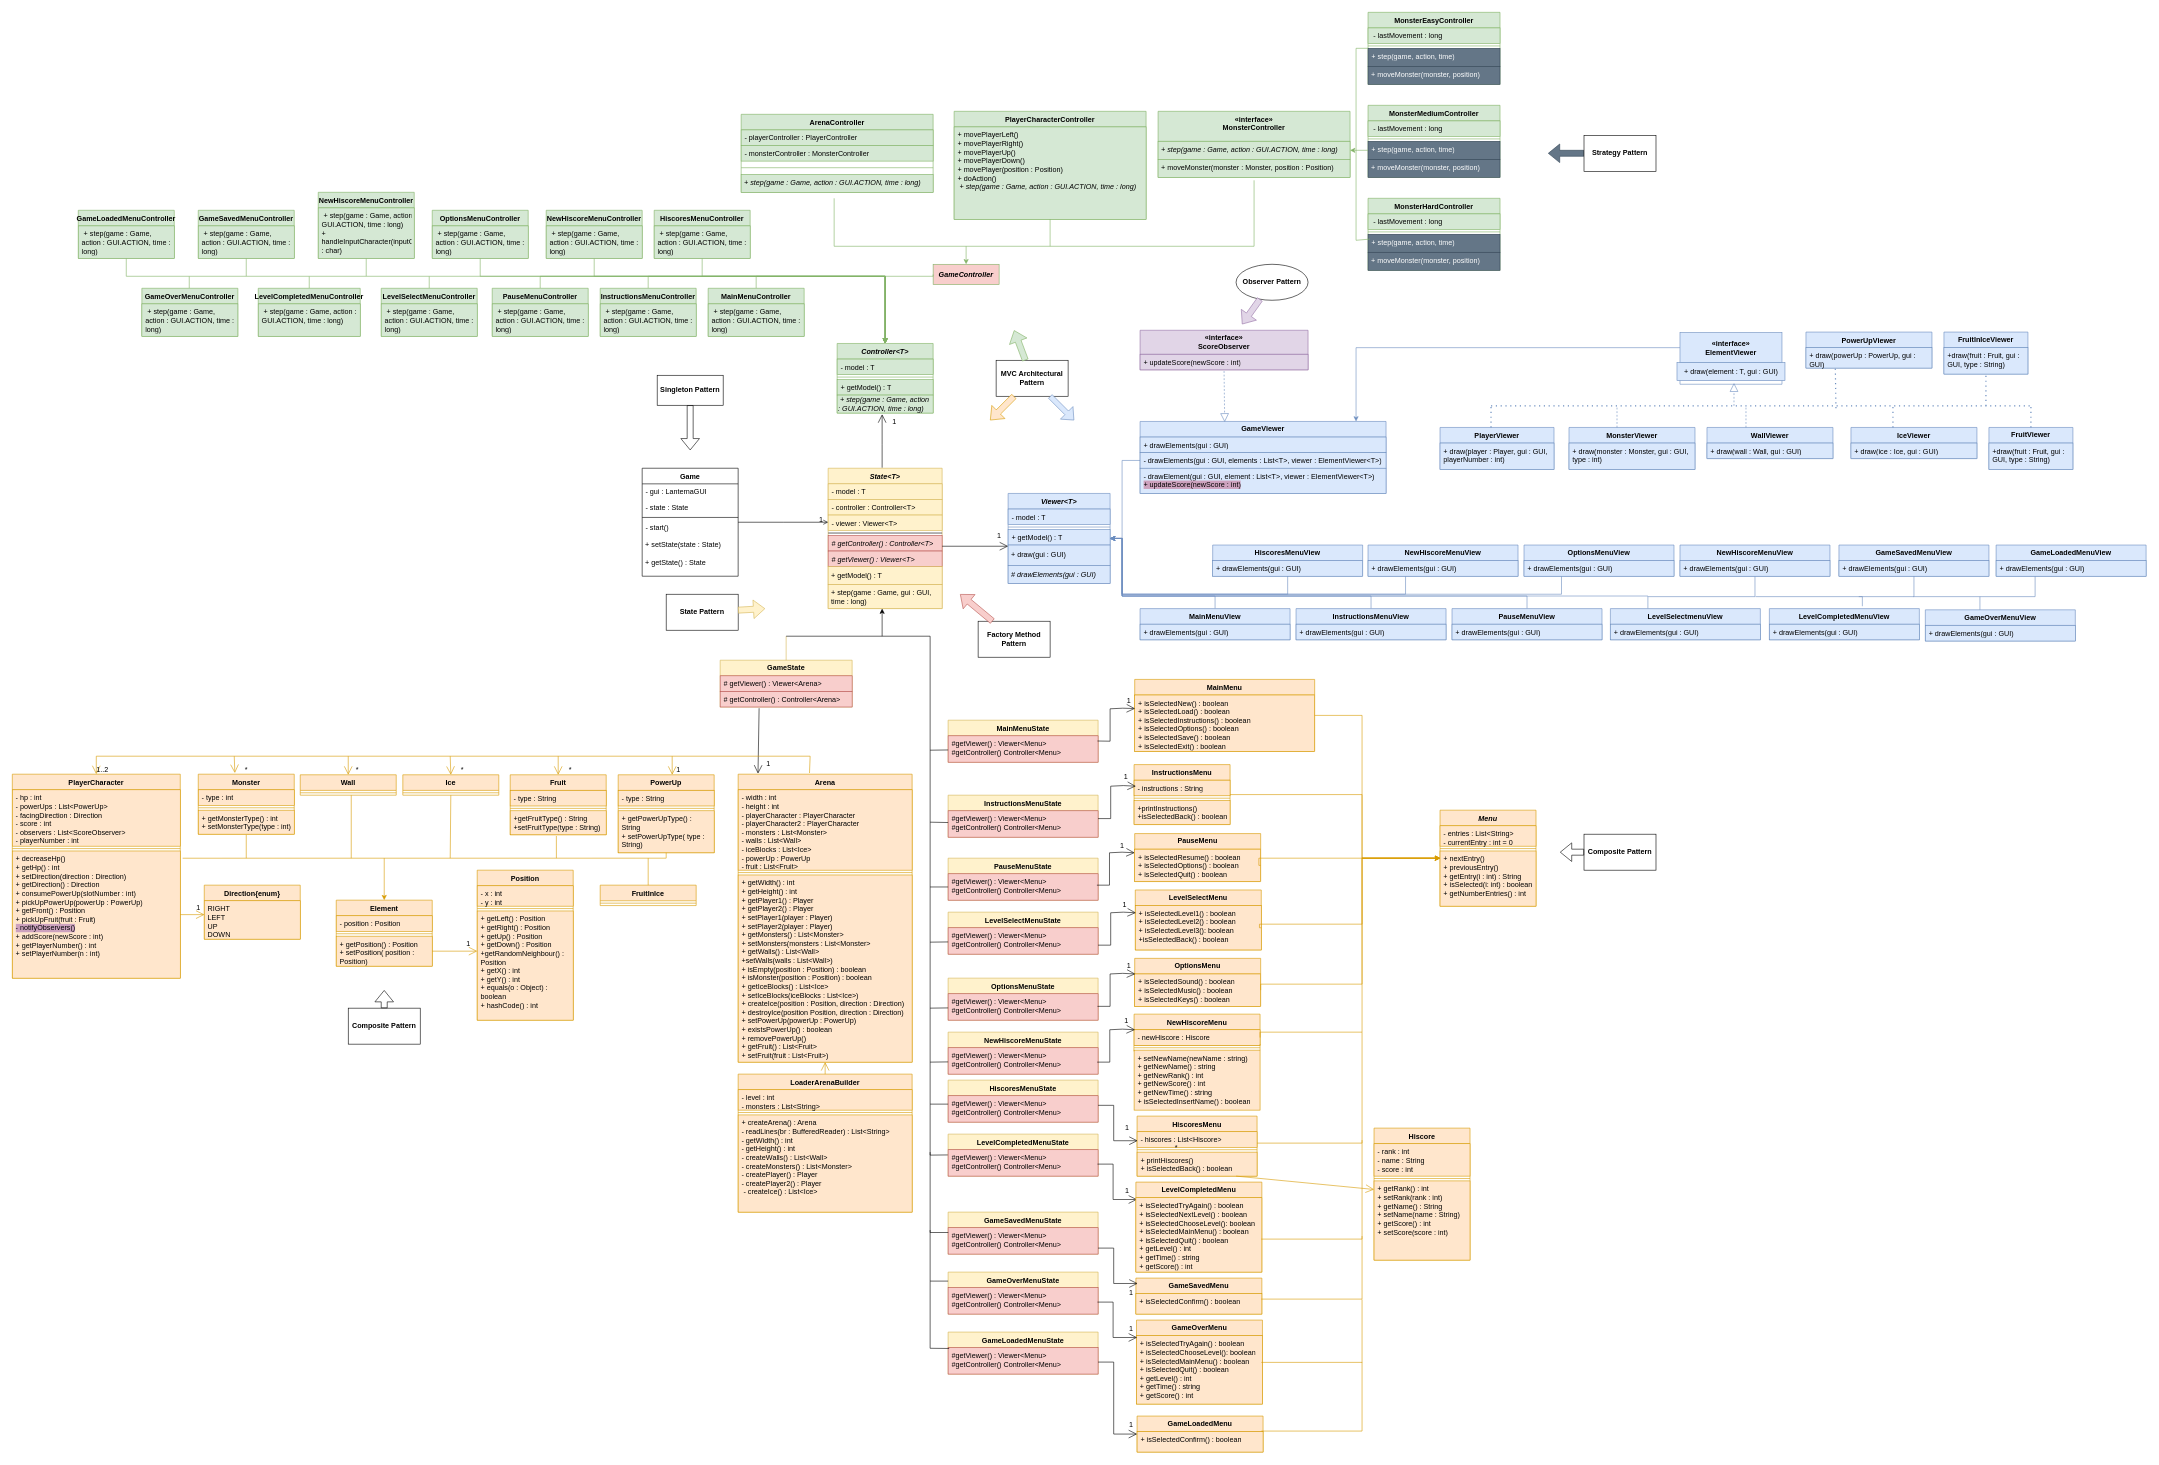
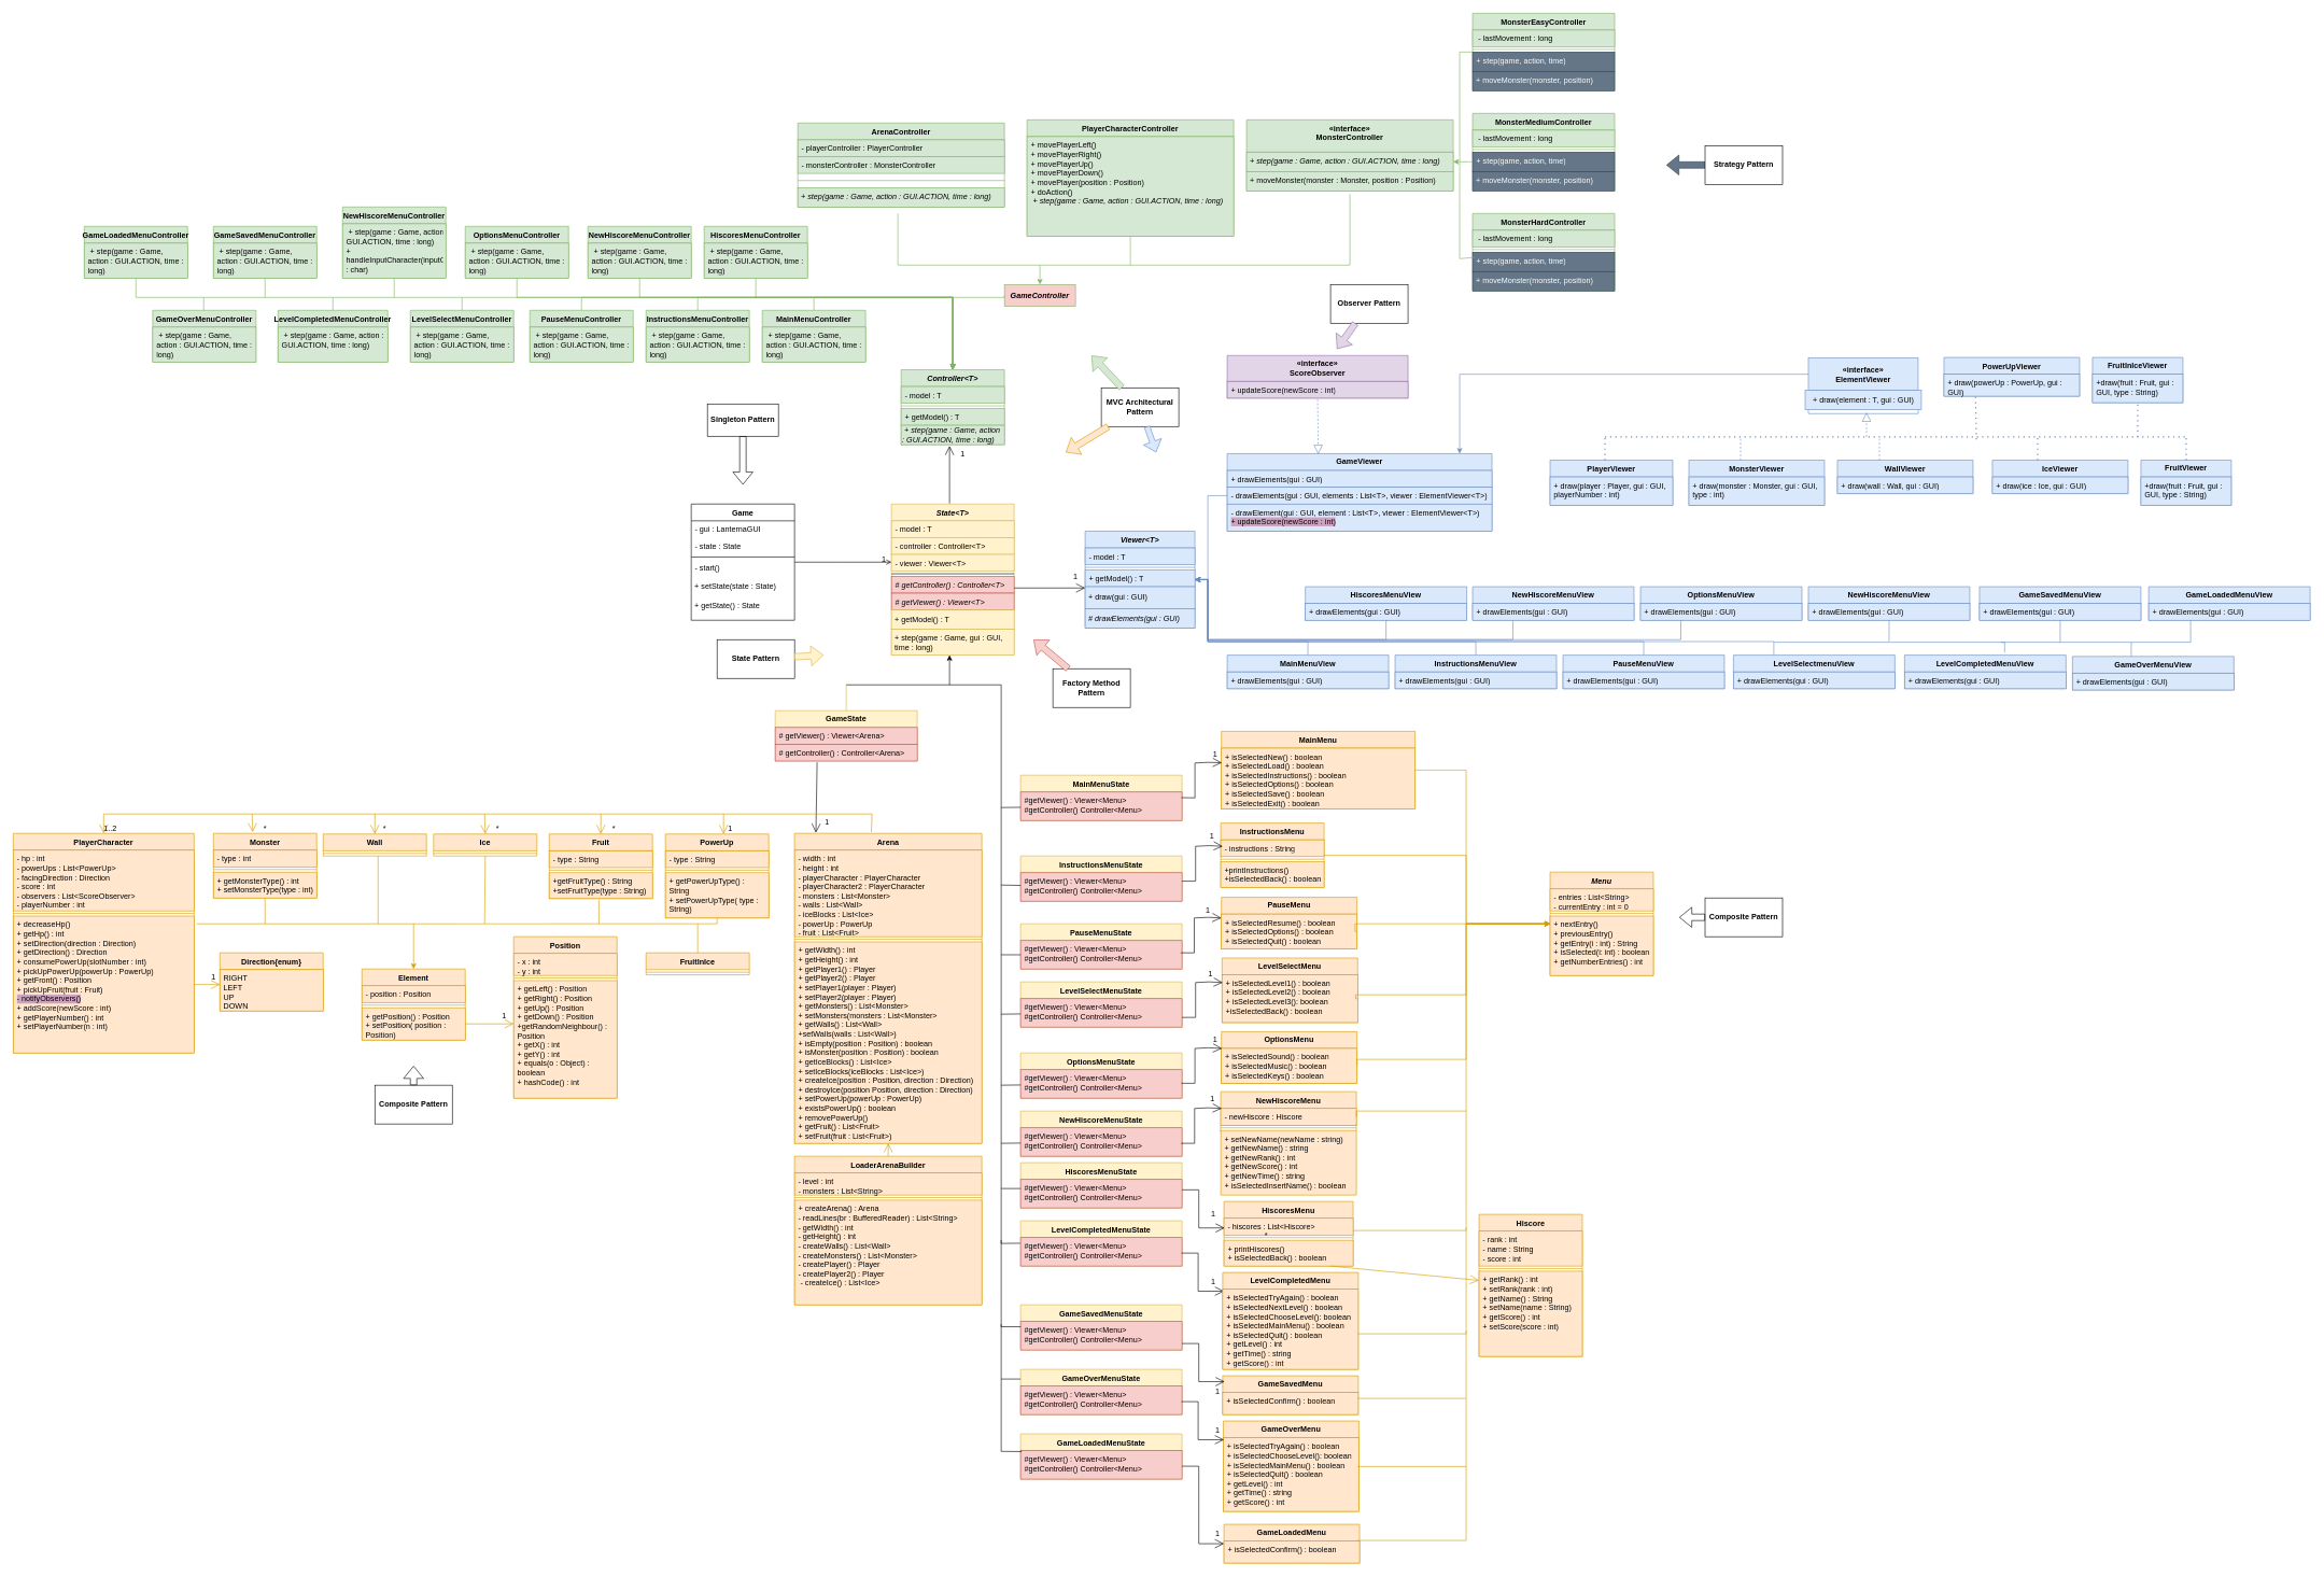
- <mxCell id="277" value="&lt;b&gt;Observer Pattern&lt;/b&gt;" style="ellipse;whiteSpace=wrap;html=1;" parent="1" vertex="1"><mxGeometry x="2060" y="440" width="120" height="60" as="geometry" /></mxCell>
+ <mxCell id="277" value="&lt;b&gt;Observer Pattern&lt;/b&gt;" style="whiteSpace=wrap;html=1;" parent="1" vertex="1"><mxGeometry x="2060" y="440" width="120" height="60" as="geometry" /></mxCell>
- <mxCell id="267" value="&lt;b&gt;MVC Architectural Pattern&lt;/b&gt;" style="whiteSpace=wrap;html=1;rounded=0;" parent="1" vertex="1"><mxGeometry x="1660" y="600" width="120" height="60" as="geometry" /></mxCell>
+ <mxCell id="267" value="&lt;b&gt;MVC Architectural Pattern&lt;/b&gt;" style="whiteSpace=wrap;html=1;rounded=0;" parent="1" vertex="1"><mxGeometry x="1705" y="600" width="120" height="60" as="geometry" /></mxCell>
